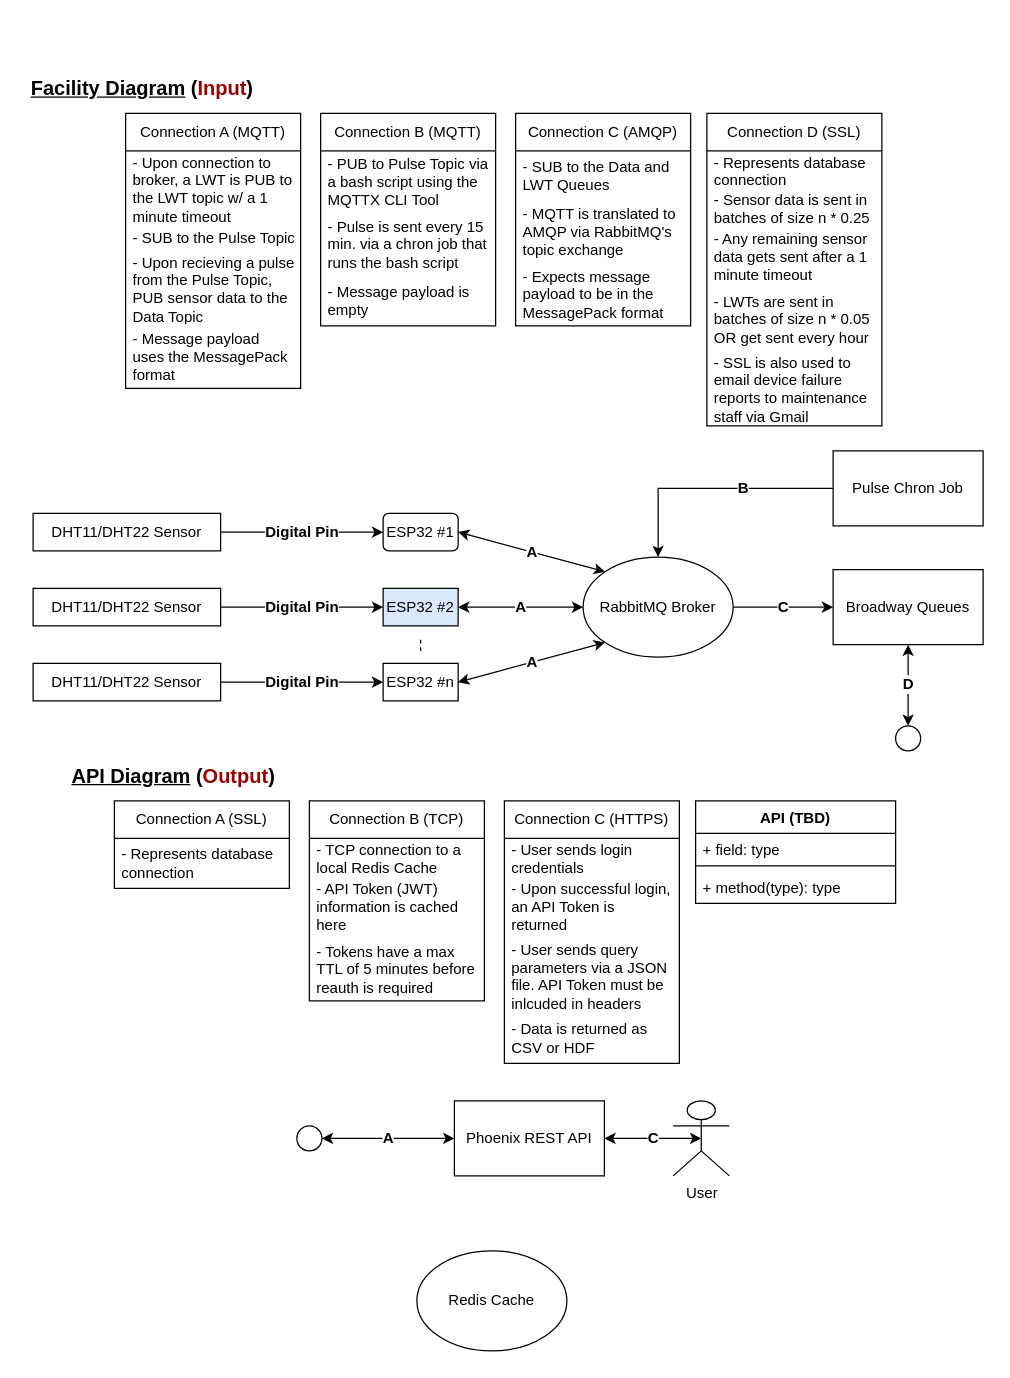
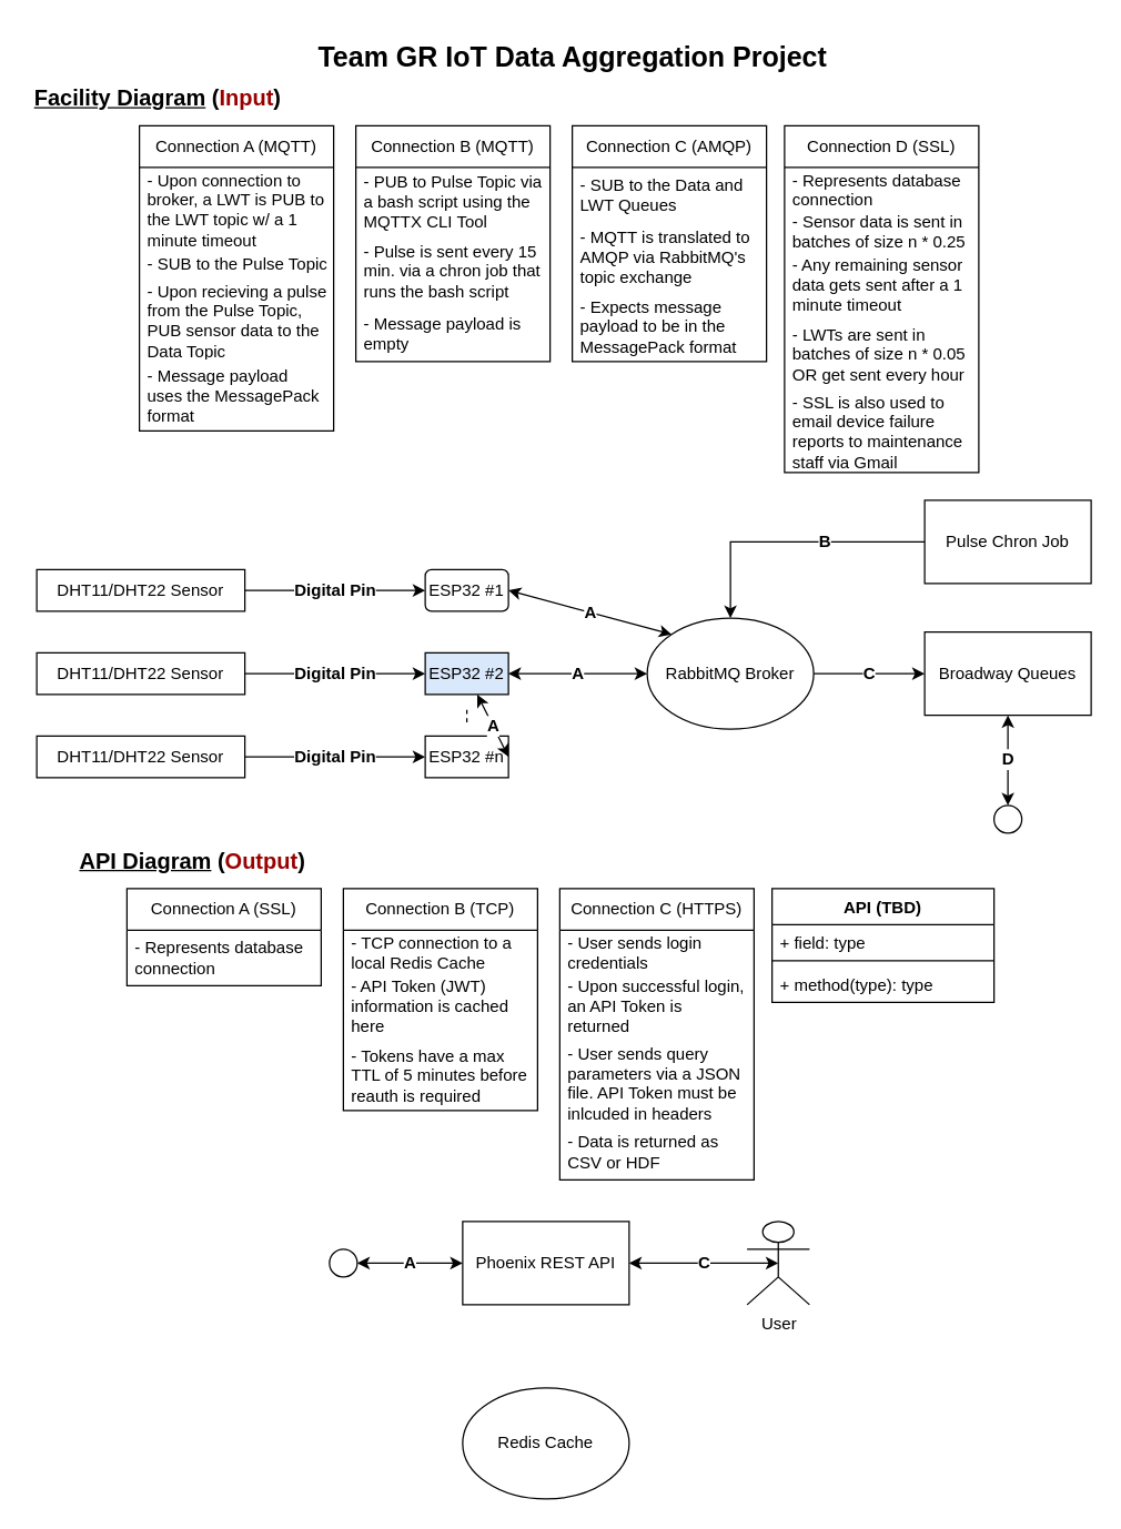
+ <mxCell id="64" value="&lt;font style=&quot;font-size: 20px;&quot;&gt;&lt;b&gt;Team GR IoT Data Aggregation Project&lt;/b&gt;&lt;/font&gt;" style="text;html=1;align=center;verticalAlign=middle;resizable=0;points=[];autosize=1;strokeColor=none;fillColor=none;" parent="1" vertex="1"><mxGeometry x="217" y="20" width="390" height="40" as="geometry" /></mxCell>
- <mxCell id="14" value="&lt;b&gt;&lt;font style=&quot;font-size: 12px;&quot;&gt;A&lt;/font&gt;&lt;/b&gt;" style="endArrow=classic;startArrow=classic;html=1;rounded=0;exitX=1;exitY=0.5;exitDx=0;exitDy=0;entryX=0;entryY=1;entryDx=0;entryDy=0;" parent="1" source="6" target="17" edge="1"><mxGeometry width="50" height="50" relative="1" as="geometry"><mxPoint x="436" y="590" as="sourcePoint" /><mxPoint x="477.716" y="493.284" as="targetPoint" /></mxGeometry></mxCell>
+ <mxCell id="14" value="&lt;b&gt;&lt;font style=&quot;font-size: 12px;&quot;&gt;A&lt;/font&gt;&lt;/b&gt;" style="endArrow=classic;startArrow=classic;html=1;rounded=0;exitX=1;exitY=0.5;exitDx=0;exitDy=0;" parent="1" source="6" target="5" edge="1"><mxGeometry width="50" height="50" relative="1" as="geometry"><mxPoint x="436" y="590" as="sourcePoint" /><mxPoint x="477.716" y="493.284" as="targetPoint" /></mxGeometry></mxCell>
- <mxCell id="25" value="Phoenix REST API" style="rounded=0;whiteSpace=wrap;html=1;" parent="1" vertex="1"><mxGeometry x="363" y="880" width="120" height="60" as="geometry" /></mxCell>
+ <mxCell id="25" value="Phoenix REST API" style="rounded=0;whiteSpace=wrap;html=1;" parent="1" vertex="1"><mxGeometry x="333" y="880" width="120" height="60" as="geometry" /></mxCell>
